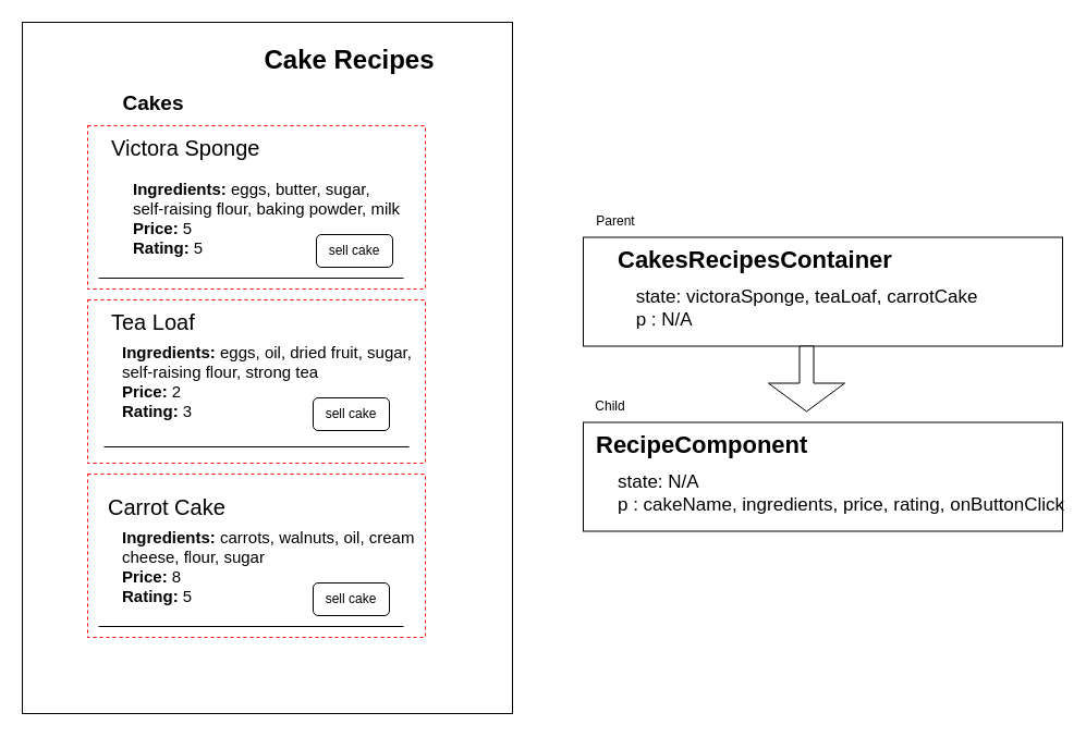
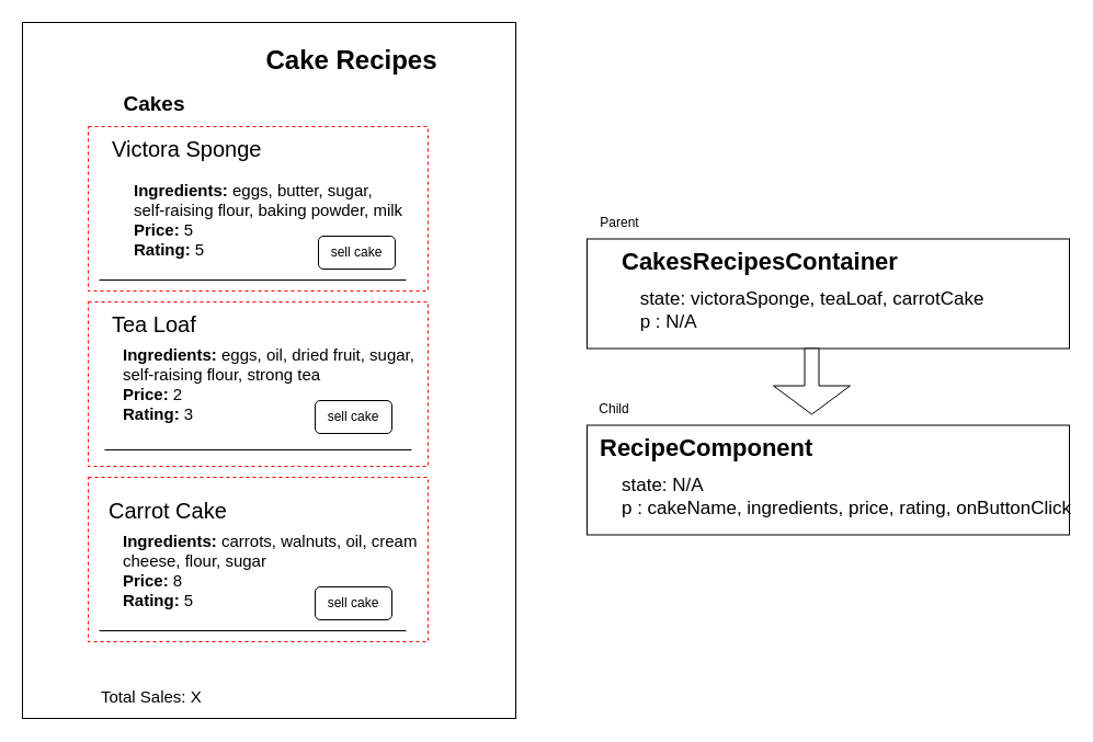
+ <mxCell id="19" value="&lt;font style=&quot;font-size: 15px;&quot;&gt;Total Sales: X&lt;/font&gt;" style="text;html=1;strokeColor=none;fillColor=none;align=left;verticalAlign=middle;whiteSpace=wrap;rounded=0;" vertex="1" parent="1"><mxGeometry x="90" y="620" width="140" height="30" as="geometry" /></mxCell>
